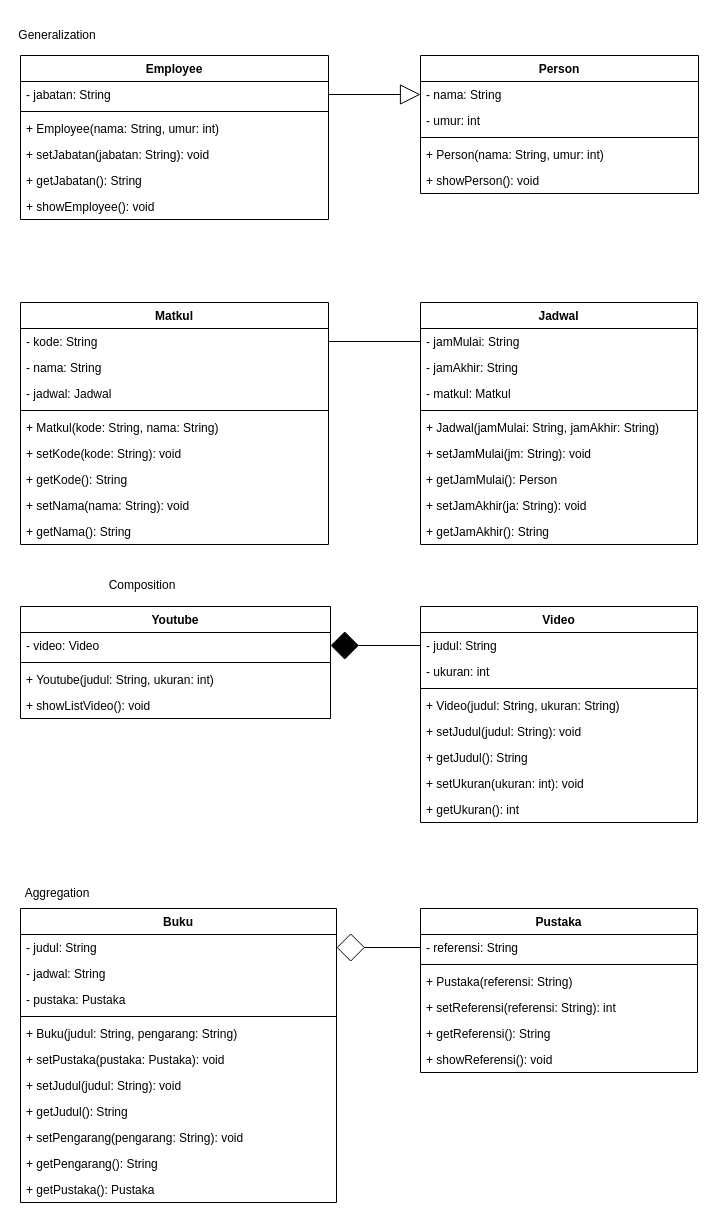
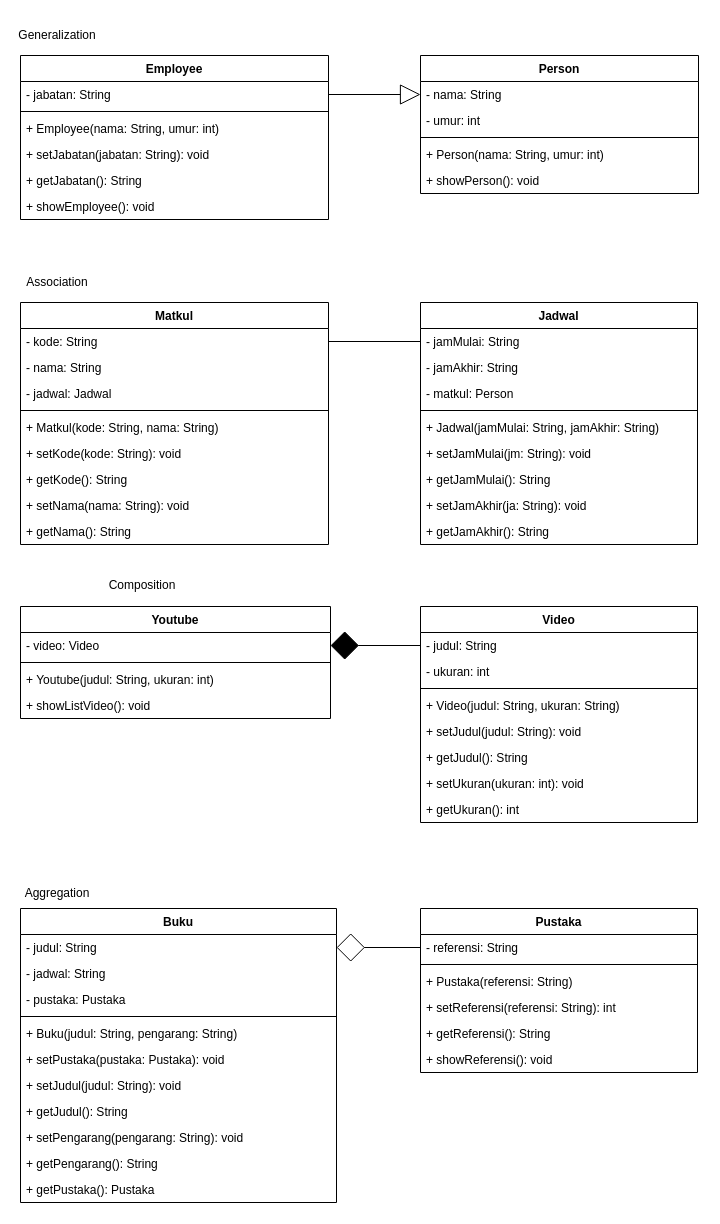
+ <mxCell id="17" value="Association" style="text;html=1;strokeColor=none;fillColor=none;align=center;verticalAlign=middle;whiteSpace=wrap;rounded=0;" parent="1" vertex="1"><mxGeometry x="27" y="267" width="60" height="30" as="geometry" /></mxCell>
- <mxCell id="31" value="- matkul: Matkul" style="text;strokeColor=none;fillColor=none;align=left;verticalAlign=top;spacingLeft=4;spacingRight=4;overflow=hidden;rotatable=0;points=[[0,0.5],[1,0.5]];portConstraint=eastwest;" vertex="1" parent="28"><mxGeometry y="78" width="277" height="26" as="geometry" /></mxCell>
+ <mxCell id="31" value="- matkul: Person" style="text;strokeColor=none;fillColor=none;align=left;verticalAlign=top;spacingLeft=4;spacingRight=4;overflow=hidden;rotatable=0;points=[[0,0.5],[1,0.5]];portConstraint=eastwest;" vertex="1" parent="28"><mxGeometry y="78" width="277" height="26" as="geometry" /></mxCell>
- <mxCell id="35" value="+ getJamMulai(): Person " style="text;strokeColor=none;fillColor=none;align=left;verticalAlign=top;spacingLeft=4;spacingRight=4;overflow=hidden;rotatable=0;points=[[0,0.5],[1,0.5]];portConstraint=eastwest;" vertex="1" parent="28"><mxGeometry y="164" width="277" height="26" as="geometry" /></mxCell>
+ <mxCell id="35" value="+ getJamMulai(): String " style="text;strokeColor=none;fillColor=none;align=left;verticalAlign=top;spacingLeft=4;spacingRight=4;overflow=hidden;rotatable=0;points=[[0,0.5],[1,0.5]];portConstraint=eastwest;" vertex="1" parent="28"><mxGeometry y="164" width="277" height="26" as="geometry" /></mxCell>
